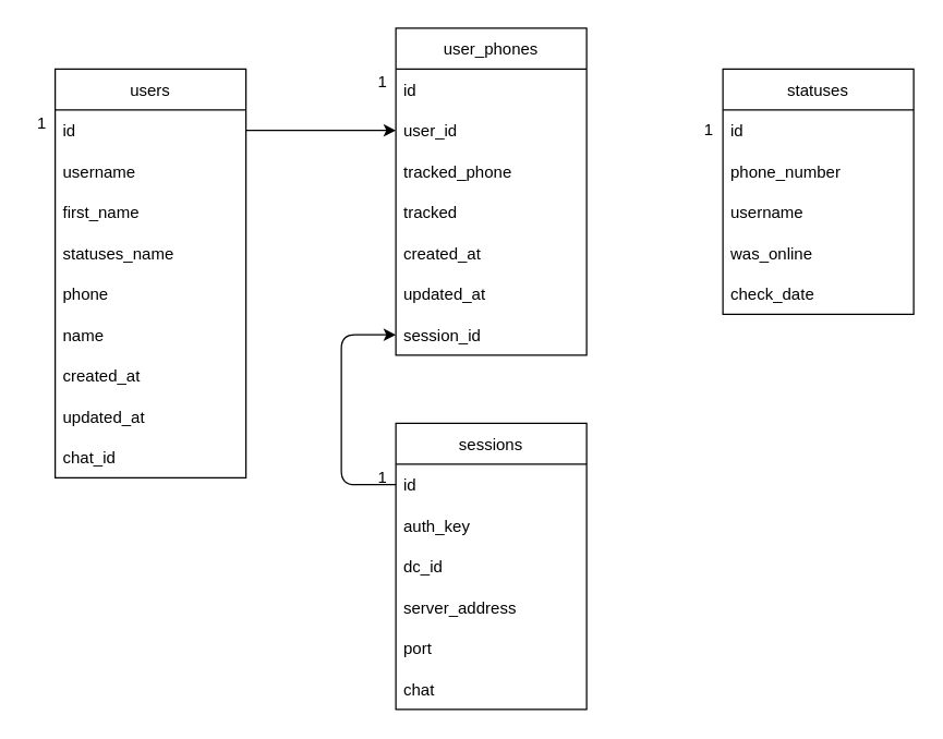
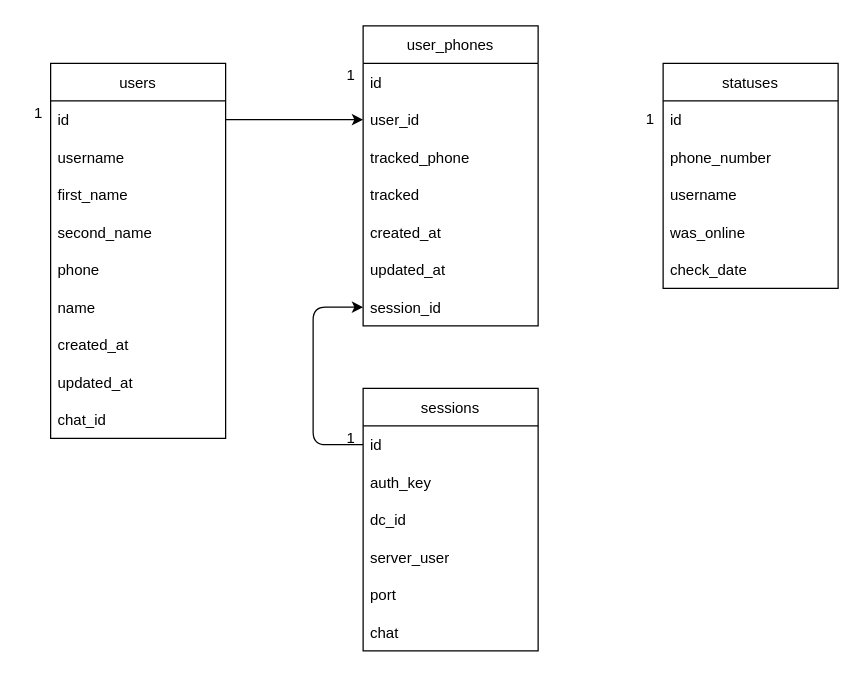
- <mxCell id="18" value="statuses_name" style="text;strokeColor=none;fillColor=none;align=left;verticalAlign=middle;spacingLeft=4;spacingRight=4;overflow=hidden;points=[[0,0.5],[1,0.5]];portConstraint=eastwest;rotatable=0;" parent="14" vertex="1"><mxGeometry y="120" width="140" height="30" as="geometry" /></mxCell>
+ <mxCell id="18" value="second_name" style="text;strokeColor=none;fillColor=none;align=left;verticalAlign=middle;spacingLeft=4;spacingRight=4;overflow=hidden;points=[[0,0.5],[1,0.5]];portConstraint=eastwest;rotatable=0;" parent="14" vertex="1"><mxGeometry y="120" width="140" height="30" as="geometry" /></mxCell>
- <mxCell id="38" value="server_address" style="text;strokeColor=none;fillColor=none;align=left;verticalAlign=middle;spacingLeft=4;spacingRight=4;overflow=hidden;points=[[0,0.5],[1,0.5]];portConstraint=eastwest;rotatable=0;" parent="34" vertex="1"><mxGeometry y="120" width="140" height="30" as="geometry" /></mxCell>
+ <mxCell id="38" value="server_user" style="text;strokeColor=none;fillColor=none;align=left;verticalAlign=middle;spacingLeft=4;spacingRight=4;overflow=hidden;points=[[0,0.5],[1,0.5]];portConstraint=eastwest;rotatable=0;" parent="34" vertex="1"><mxGeometry y="120" width="140" height="30" as="geometry" /></mxCell>
